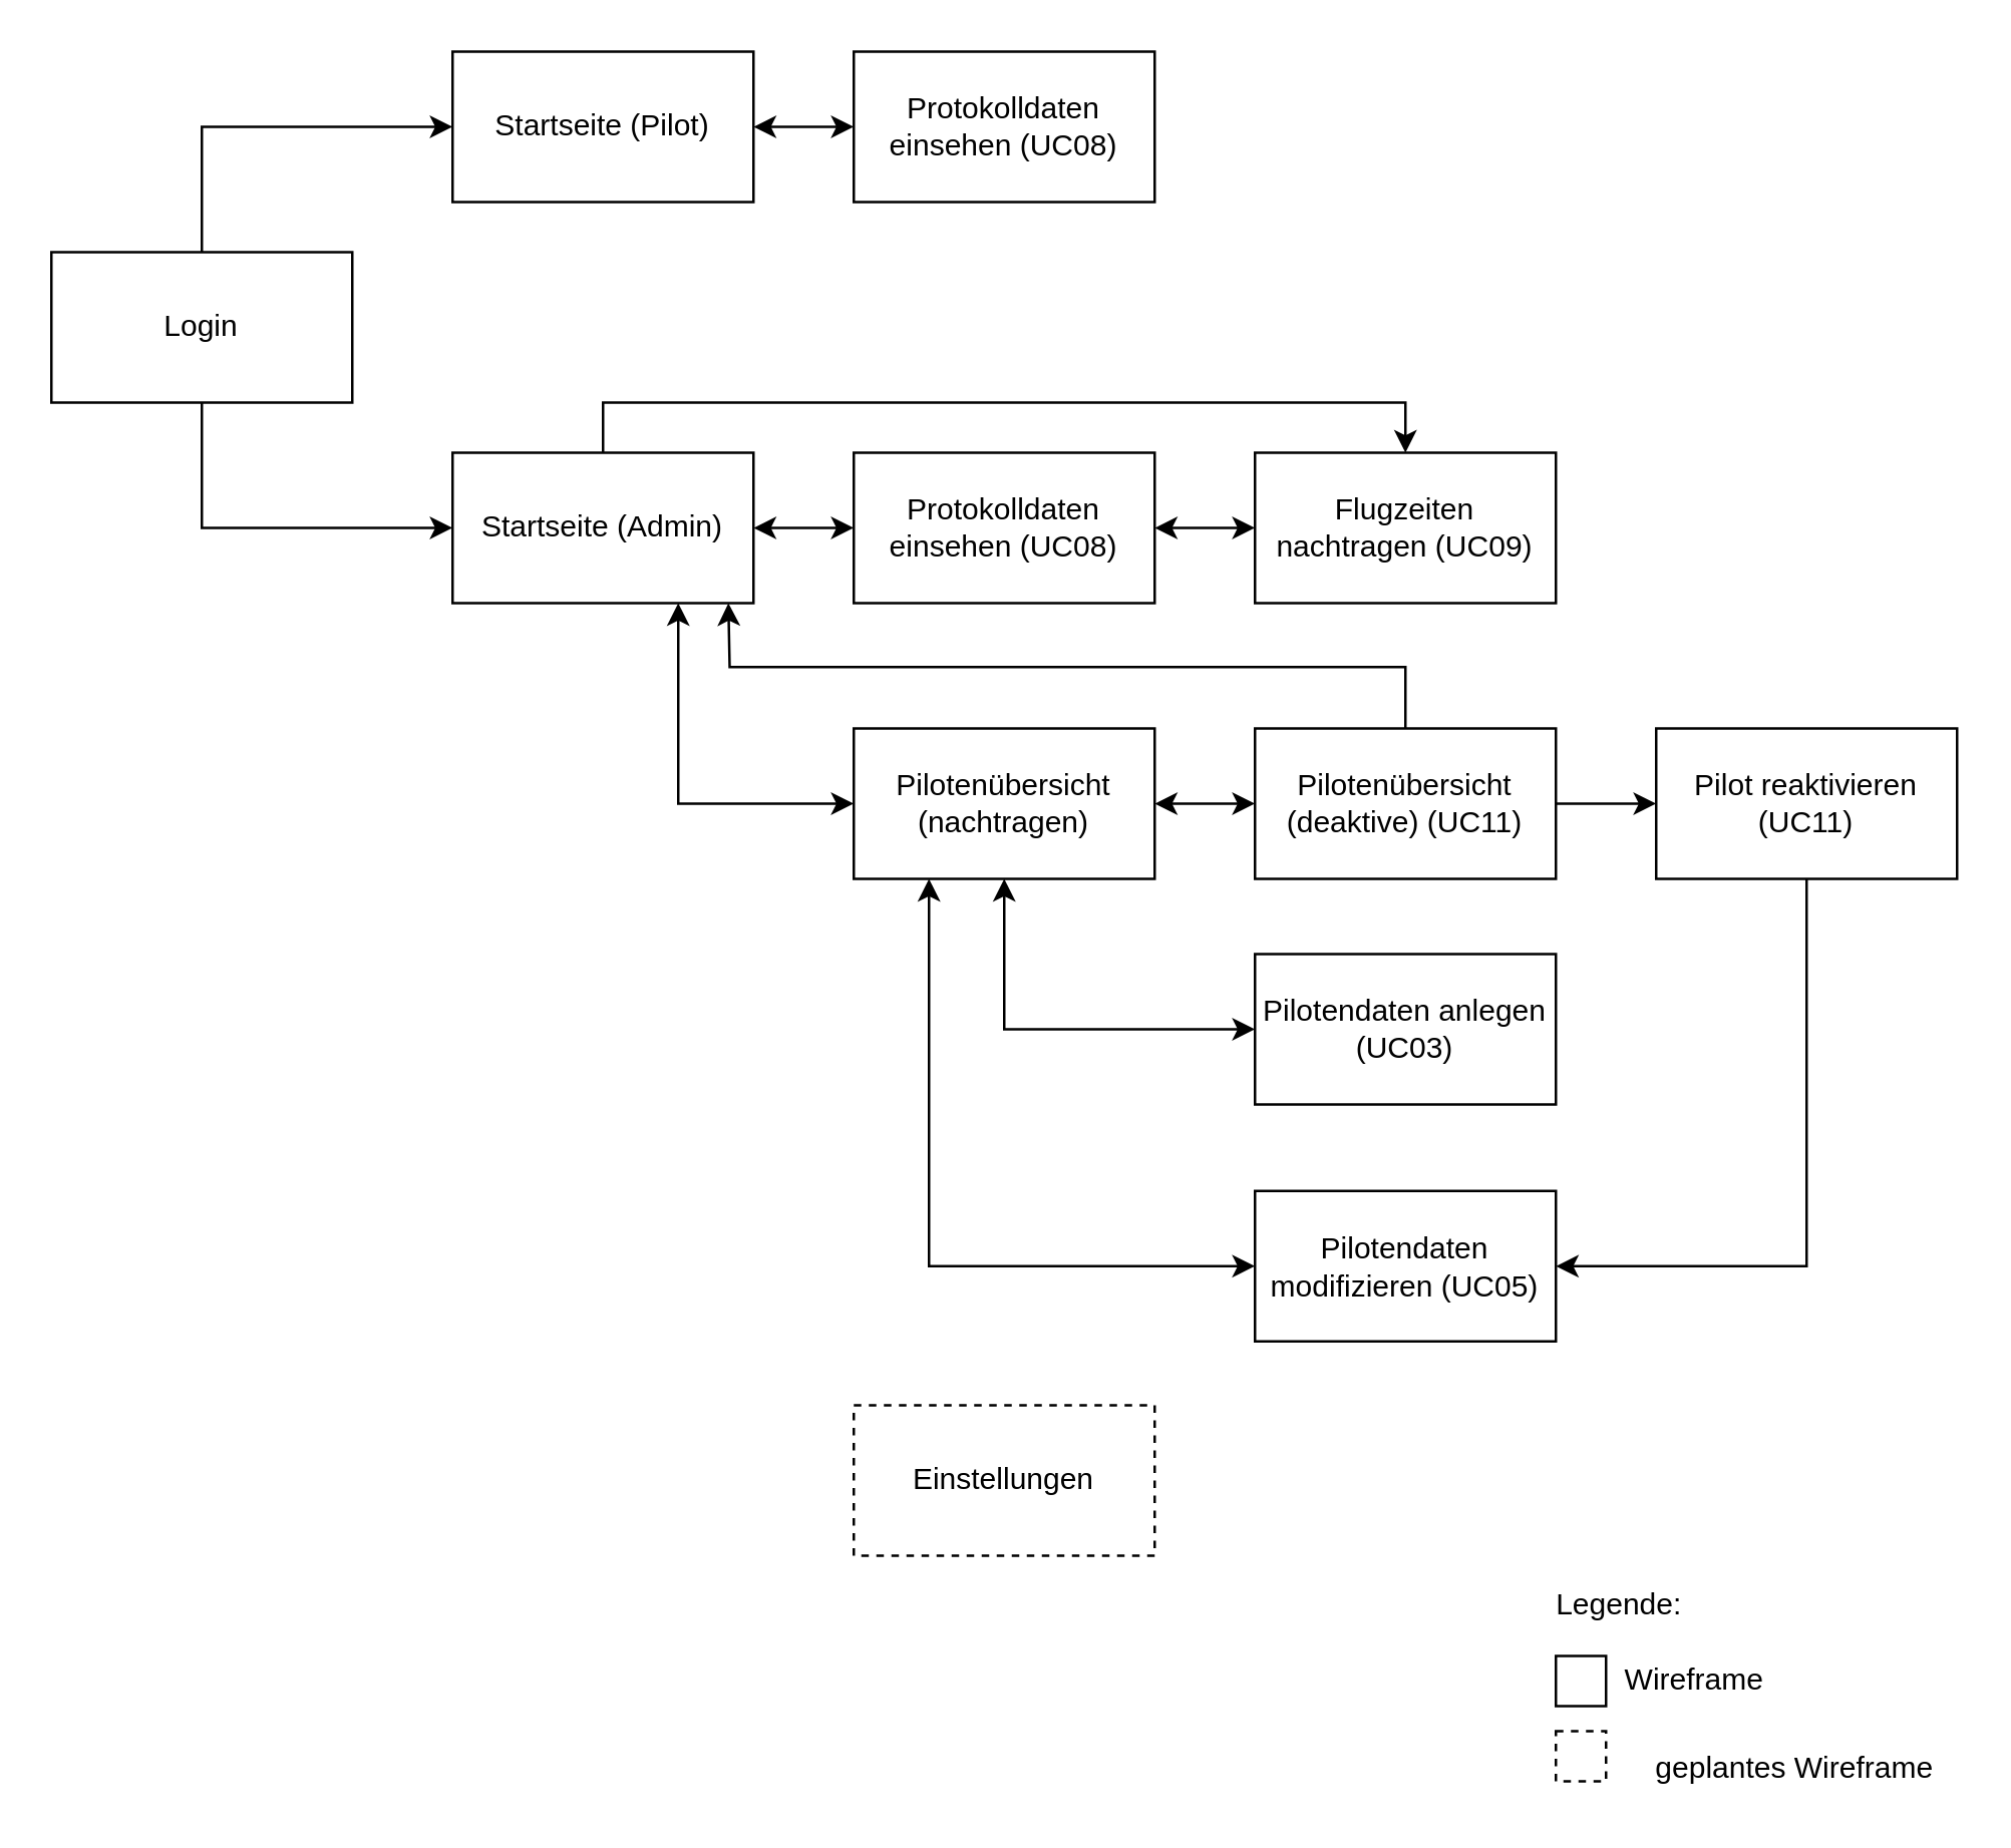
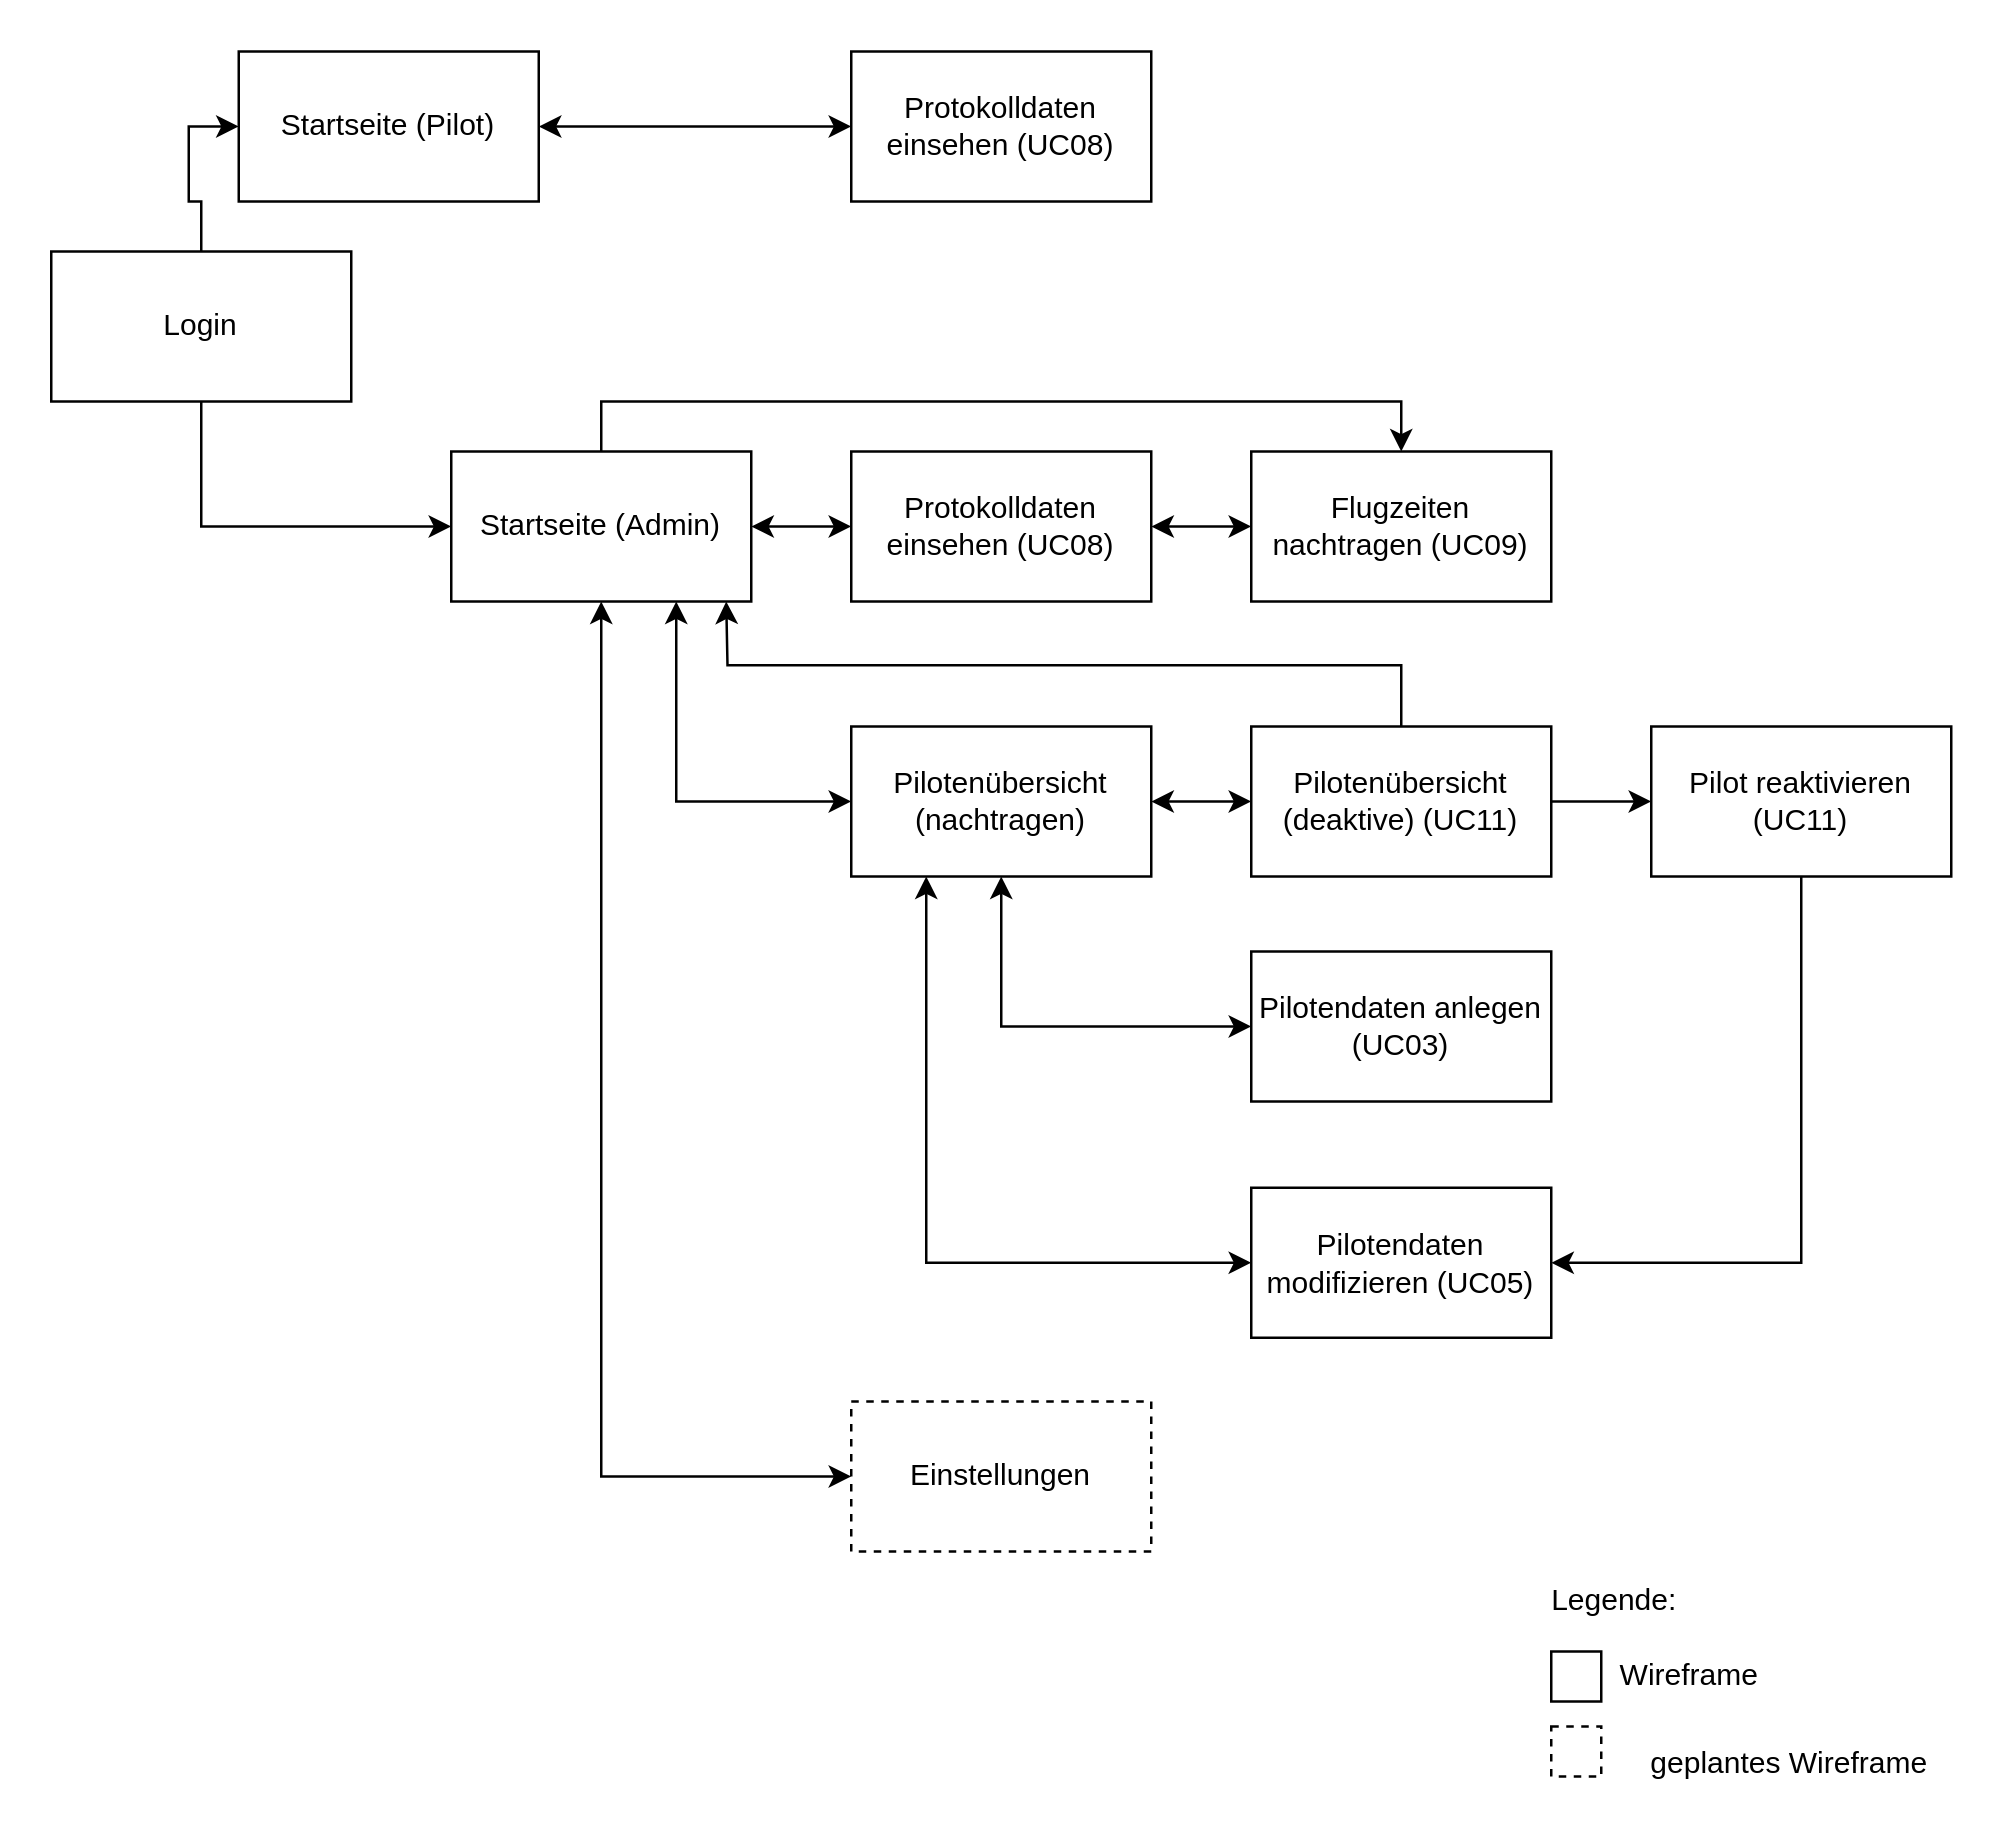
- <mxCell id="25" value="Startseite (Pilot)" style="rounded=0;whiteSpace=wrap;html=1;" vertex="1" parent="1"><mxGeometry x="180" y="20" width="120" height="60" as="geometry" /></mxCell>
+ <mxCell id="25" value="Startseite (Pilot)" style="rounded=0;whiteSpace=wrap;html=1;" vertex="1" parent="1"><mxGeometry x="95" y="20" width="120" height="60" as="geometry" /></mxCell>
+ <mxCell id="20" style="edgeStyle=orthogonalEdgeStyle;rounded=0;orthogonalLoop=1;jettySize=auto;html=1;exitX=0.5;exitY=1;exitDx=0;exitDy=0;entryX=0;entryY=0.5;entryDx=0;entryDy=0;startArrow=classic;startFill=1;" edge="1" parent="1" source="23" target="26"><mxGeometry relative="1" as="geometry" /></mxCell>
